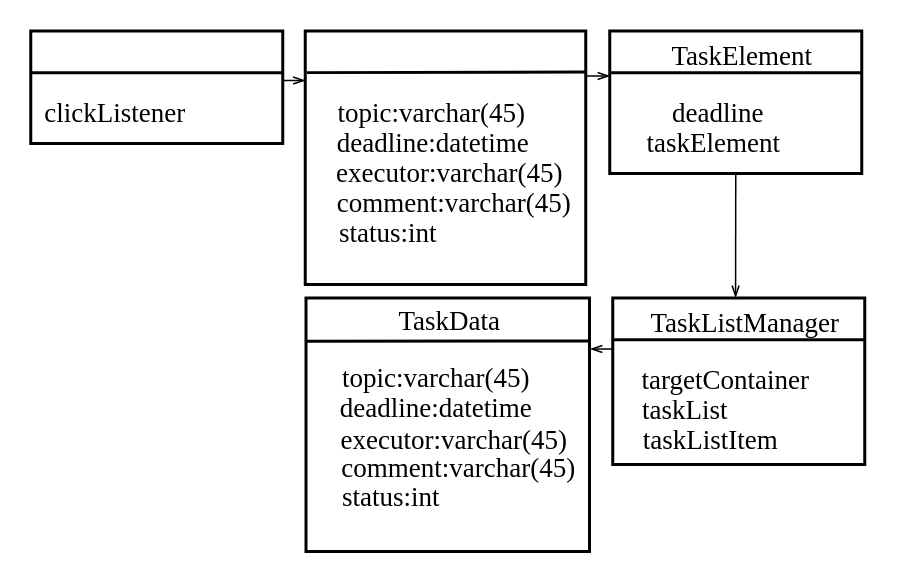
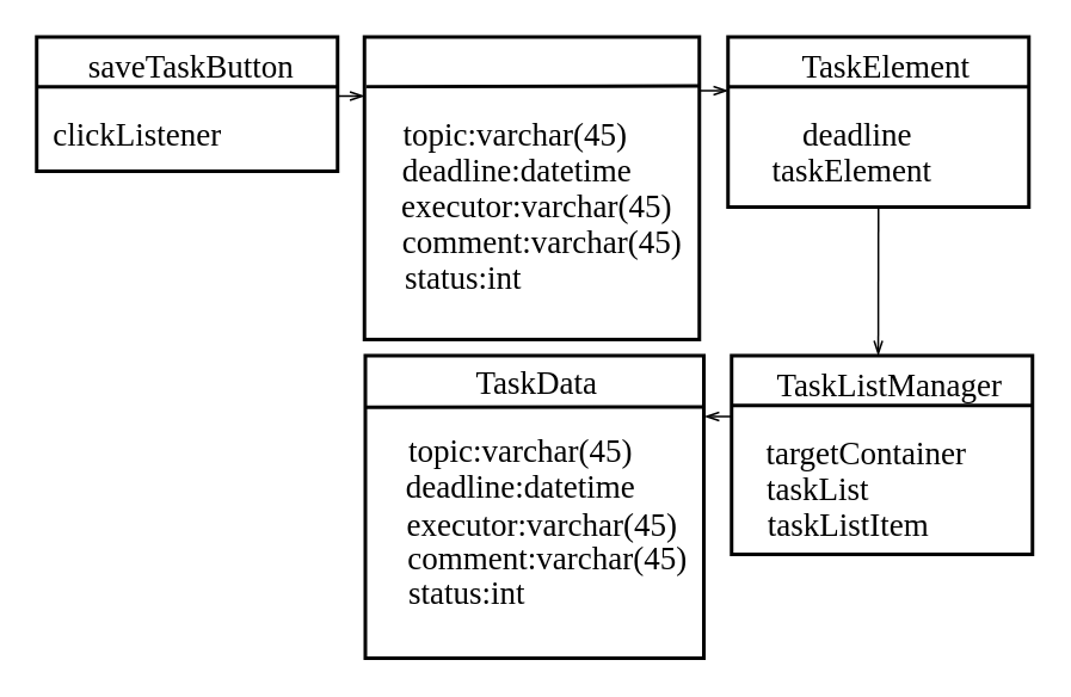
+ <mxCell id="3" value="saveTaskButton" style="text;html=1;align=center;verticalAlign=middle;resizable=0;points=[];autosize=1;strokeColor=none;fillColor=none;fontColor=#000000;fontFamily=Times New Roman;fontSize=18;" parent="1" vertex="1"><mxGeometry x="39.5" y="20" width="133" height="34" as="geometry" /></mxCell>
